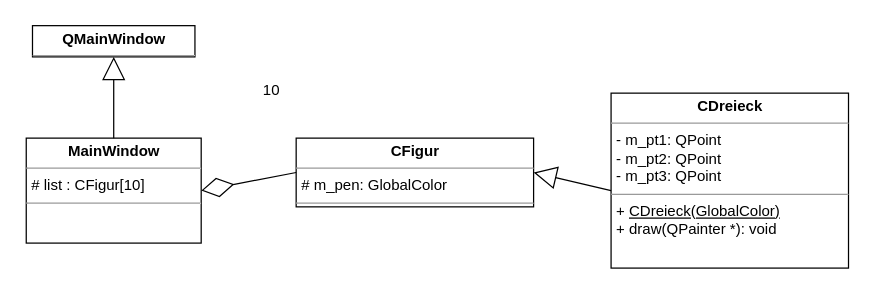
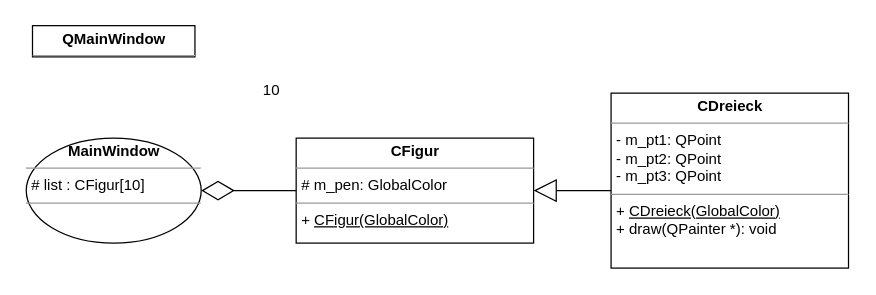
- <mxCell id="7" value="" style="endArrow=block;endSize=16;endFill=0;html=1;entryX=0.5;entryY=1;entryDx=0;entryDy=0;exitX=0.5;exitY=0;exitDx=0;exitDy=0;" edge="1" parent="1" source="6" target="5"><mxGeometry width="160" relative="1" as="geometry"><mxPoint x="312.5" y="444" as="sourcePoint" /><mxPoint x="195.5" y="444" as="targetPoint" /></mxGeometry></mxCell>
- <mxCell id="2" value="&lt;p style=&quot;margin: 0px ; margin-top: 4px ; text-align: center&quot;&gt;&lt;b&gt;CFigur&lt;/b&gt;&lt;/p&gt;&lt;hr size=&quot;1&quot;&gt;&lt;p style=&quot;margin: 0px ; margin-left: 4px&quot;&gt;# m_pen: GlobalColor&lt;br&gt;&lt;/p&gt;&lt;hr size=&quot;1&quot;&gt;&lt;p style=&quot;margin: 0px ; margin-left: 4px&quot;&gt;+ &lt;u&gt;CFigur(GlobalColor)&lt;/u&gt;&lt;/p&gt;" style="verticalAlign=top;align=left;overflow=fill;fontSize=12;fontFamily=Helvetica;html=1;rounded=0;shadow=0;comic=0;labelBackgroundColor=none;strokeColor=#000000;strokeWidth=1;fillColor=#ffffff;" parent="1" vertex="1"><mxGeometry x="236.5" y="110" width="190" height="55" as="geometry" /></mxCell>
+ <mxCell id="2" value="&lt;p style=&quot;margin: 0px ; margin-top: 4px ; text-align: center&quot;&gt;&lt;b&gt;CFigur&lt;/b&gt;&lt;/p&gt;&lt;hr size=&quot;1&quot;&gt;&lt;p style=&quot;margin: 0px ; margin-left: 4px&quot;&gt;# m_pen: GlobalColor&lt;br&gt;&lt;/p&gt;&lt;hr size=&quot;1&quot;&gt;&lt;p style=&quot;margin: 0px ; margin-left: 4px&quot;&gt;+ &lt;u&gt;CFigur(GlobalColor)&lt;/u&gt;&lt;/p&gt;" style="verticalAlign=top;align=left;overflow=fill;fontSize=12;fontFamily=Helvetica;html=1;rounded=0;shadow=0;comic=0;labelBackgroundColor=none;strokeColor=#000000;strokeWidth=1;fillColor=#ffffff;" parent="1" vertex="1"><mxGeometry x="236.5" y="110" width="190" height="84" as="geometry" /></mxCell>
- <mxCell id="6" value="&lt;p style=&quot;margin: 0px ; margin-top: 4px ; text-align: center&quot;&gt;&lt;b&gt;MainWindow&lt;/b&gt;&lt;/p&gt;&lt;hr size=&quot;1&quot;&gt;&lt;p style=&quot;margin: 0px ; margin-left: 4px&quot;&gt;# list : CFigur[10]&lt;br&gt;&lt;/p&gt;&lt;hr size=&quot;1&quot;&gt;&lt;p style=&quot;margin: 0px ; margin-left: 4px&quot;&gt;&lt;br&gt;&lt;/p&gt;" style="verticalAlign=top;align=left;overflow=fill;fontSize=12;fontFamily=Helvetica;html=1;rounded=0;shadow=0;comic=0;labelBackgroundColor=none;strokeColor=#000000;strokeWidth=1;fillColor=#ffffff;" vertex="1" parent="1"><mxGeometry x="20.5" y="110" width="140" height="84" as="geometry" /></mxCell>
+ <mxCell id="6" value="&lt;p style=&quot;margin: 0px ; margin-top: 4px ; text-align: center&quot;&gt;&lt;b&gt;MainWindow&lt;/b&gt;&lt;/p&gt;&lt;hr size=&quot;1&quot;&gt;&lt;p style=&quot;margin: 0px ; margin-left: 4px&quot;&gt;# list : CFigur[10]&lt;br&gt;&lt;/p&gt;&lt;hr size=&quot;1&quot;&gt;&lt;p style=&quot;margin: 0px ; margin-left: 4px&quot;&gt;&lt;br&gt;&lt;/p&gt;" style="ellipse;verticalAlign=top;align=left;overflow=fill;fontSize=12;fontFamily=Helvetica;html=1;shadow=0;comic=0;labelBackgroundColor=none;strokeColor=#000000;strokeWidth=1;fillColor=#ffffff;" vertex="1" parent="1"><mxGeometry x="20.5" y="110" width="140" height="84" as="geometry" /></mxCell>
